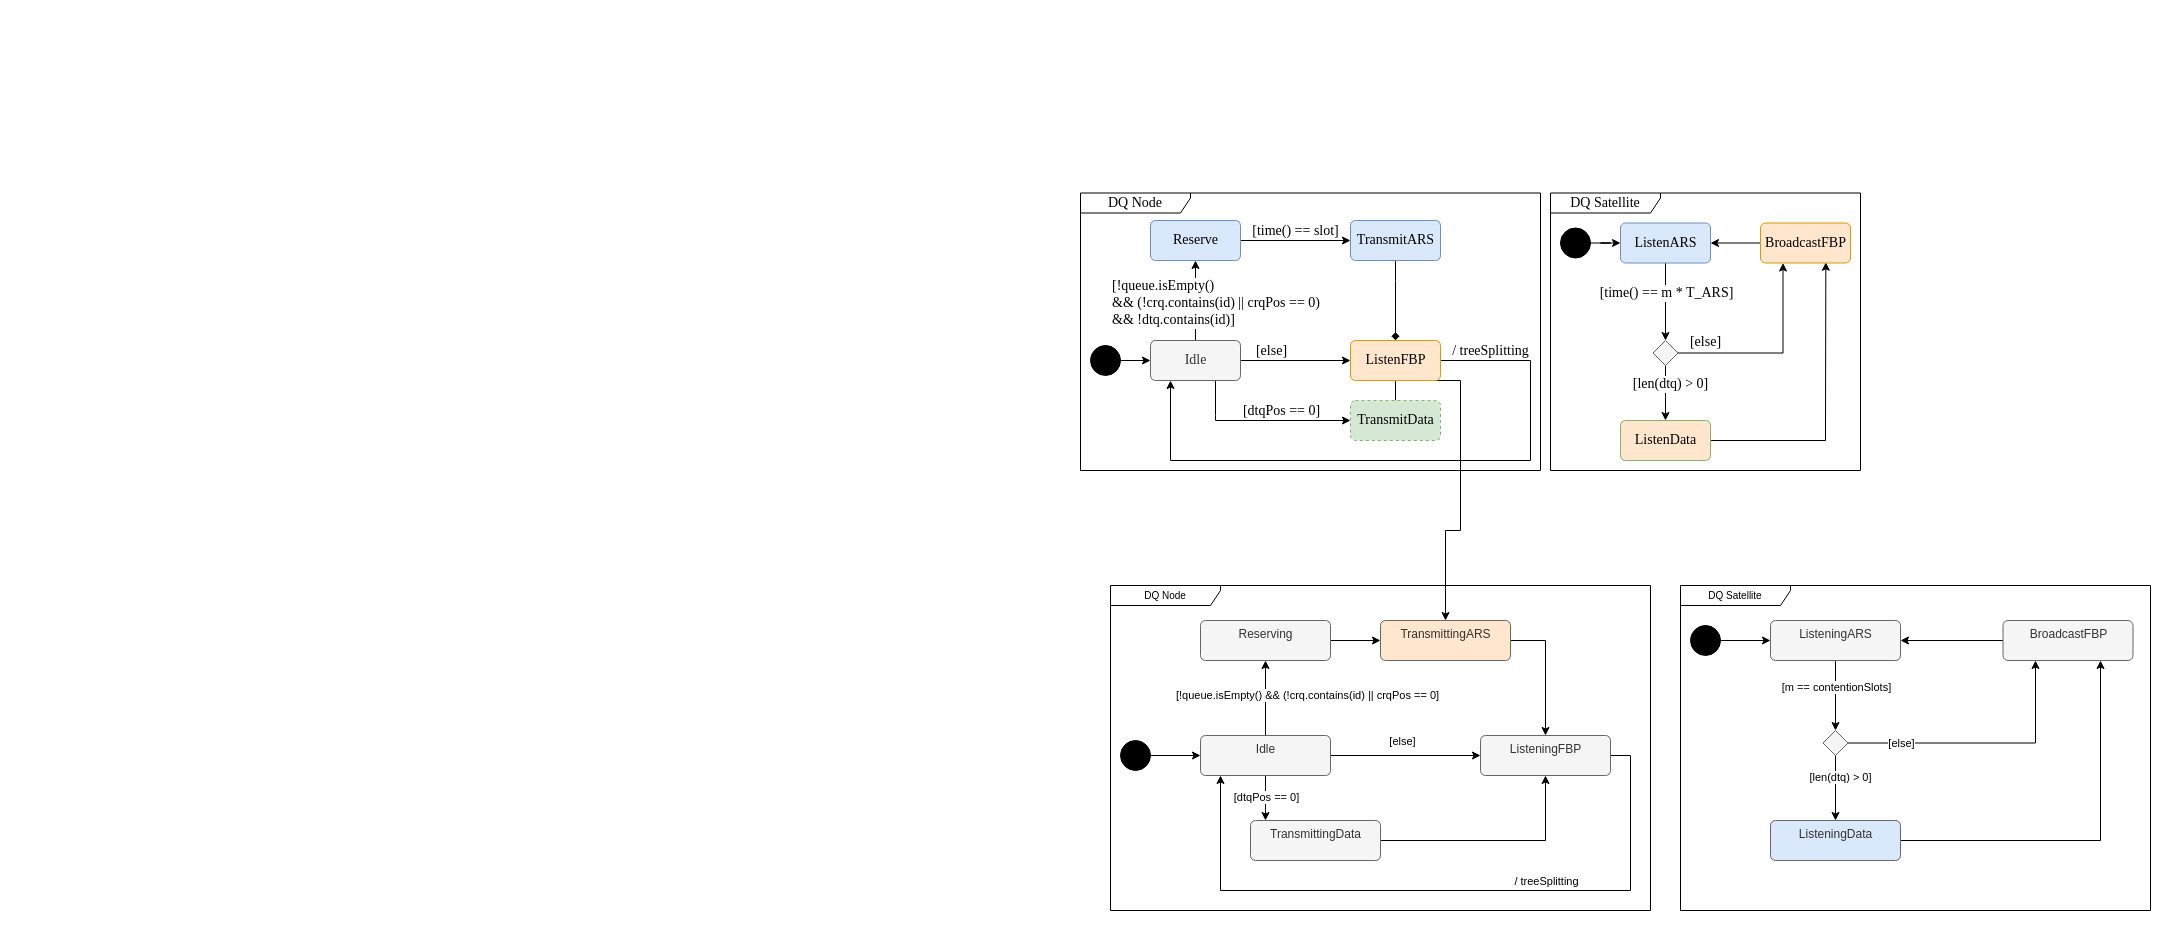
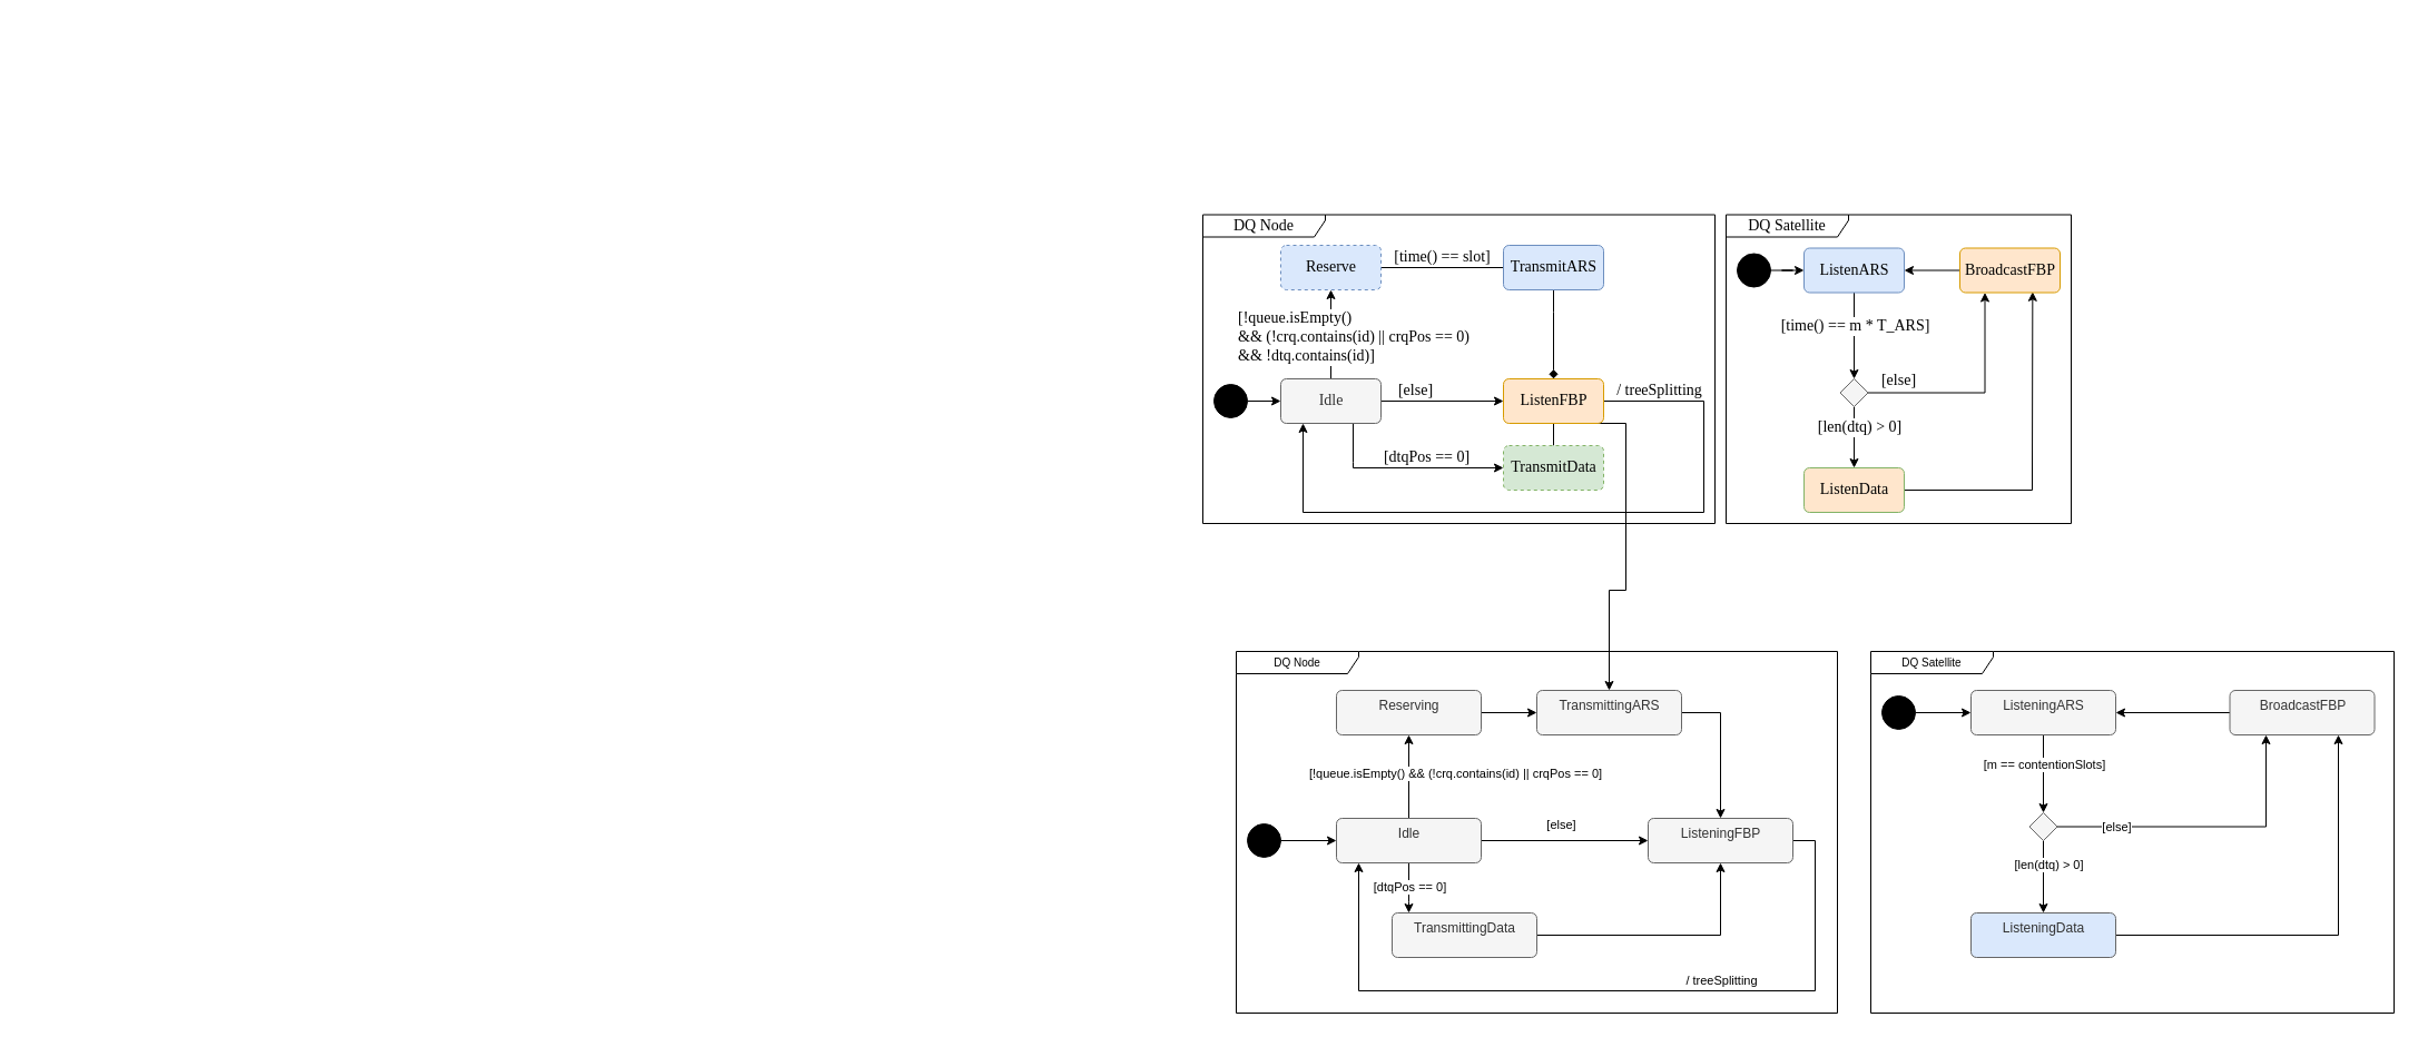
- <mxCell id="50" value="Reserve" style="html=1;align=center;verticalAlign=middle;rounded=1;absoluteArcSize=1;arcSize=10;dashed=0;fillColor=#dae8fc;strokeColor=#6c8ebf;fontFamily=Times New Roman;fontSize=14;" vertex="1" parent="1"><mxGeometry x="1150" y="220" width="90" height="40" as="geometry" /></mxCell>
+ <mxCell id="50" value="Reserve" style="html=1;align=center;verticalAlign=middle;rounded=1;absoluteArcSize=1;arcSize=10;dashed=1;fillColor=#dae8fc;strokeColor=#6c8ebf;fontFamily=Times New Roman;fontSize=14;" vertex="1" parent="1"><mxGeometry x="1150" y="220" width="90" height="40" as="geometry" /></mxCell>
- <mxCell id="48" style="edgeStyle=orthogonalEdgeStyle;rounded=0;orthogonalLoop=1;jettySize=auto;html=1;fontFamily=Times New Roman;fontSize=14;" edge="1" parent="1" source="50" target="56"><mxGeometry relative="1" as="geometry" /></mxCell>
+ <mxCell id="48" style="edgeStyle=orthogonalEdgeStyle;rounded=0;orthogonalLoop=1;jettySize=auto;html=1;fontFamily=Times New Roman;fontSize=14;endArrow=none;" edge="1" parent="1" source="50" target="56"><mxGeometry relative="1" as="geometry" /></mxCell>
- <mxCell id="20" value="TransmittingARS" style="html=1;align=center;verticalAlign=top;rounded=1;absoluteArcSize=1;arcSize=10;dashed=0;fillColor=#ffe6cc;fontColor=#333333;strokeColor=#666666;" parent="1" vertex="1"><mxGeometry x="1380" y="620" width="130" height="40" as="geometry" /></mxCell>
+ <mxCell id="20" value="TransmittingARS" style="html=1;align=center;verticalAlign=top;rounded=1;absoluteArcSize=1;arcSize=10;dashed=0;fillColor=#f5f5f5;fontColor=#333333;strokeColor=#666666;" parent="1" vertex="1"><mxGeometry x="1380" y="620" width="130" height="40" as="geometry" /></mxCell>
